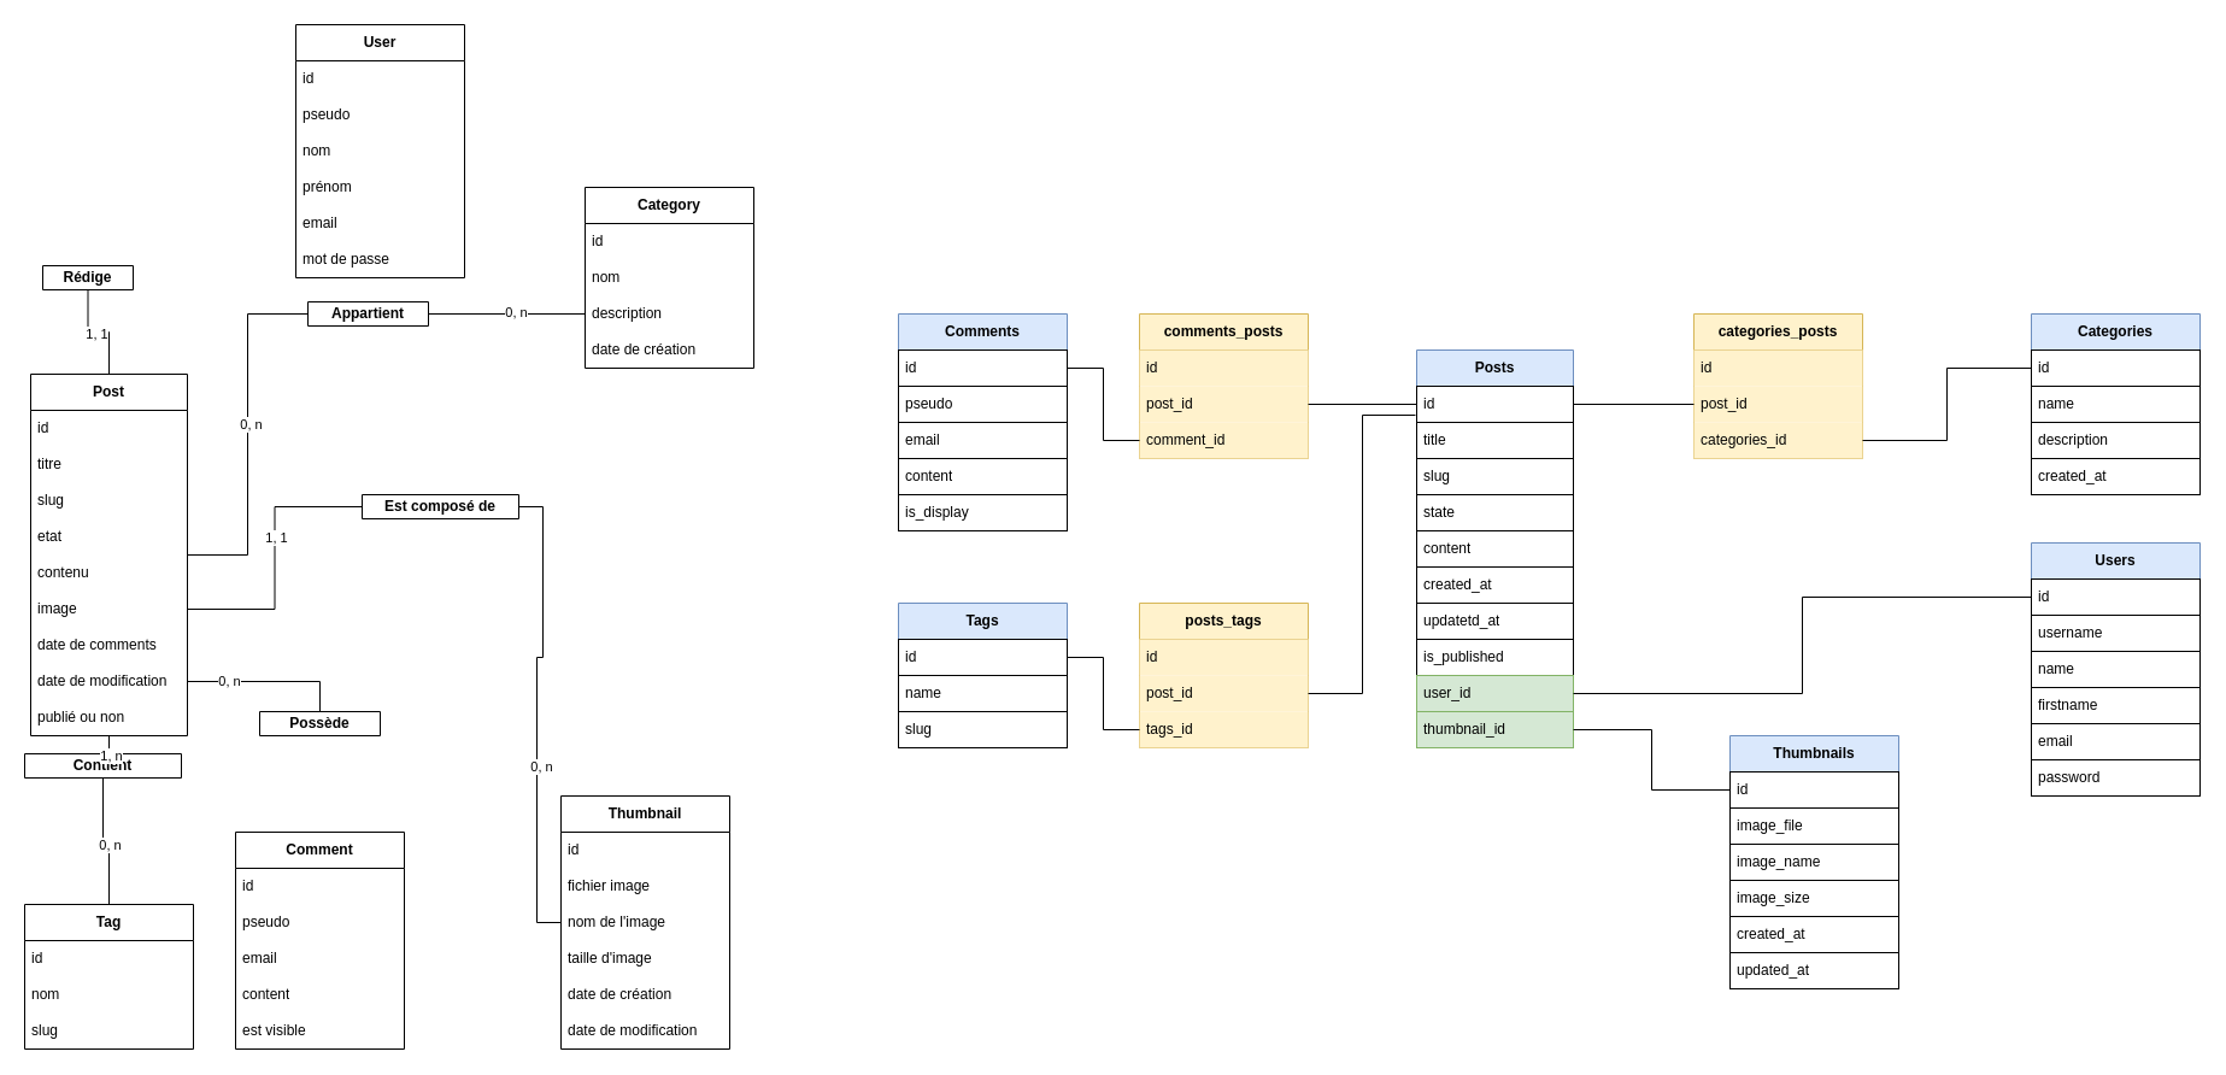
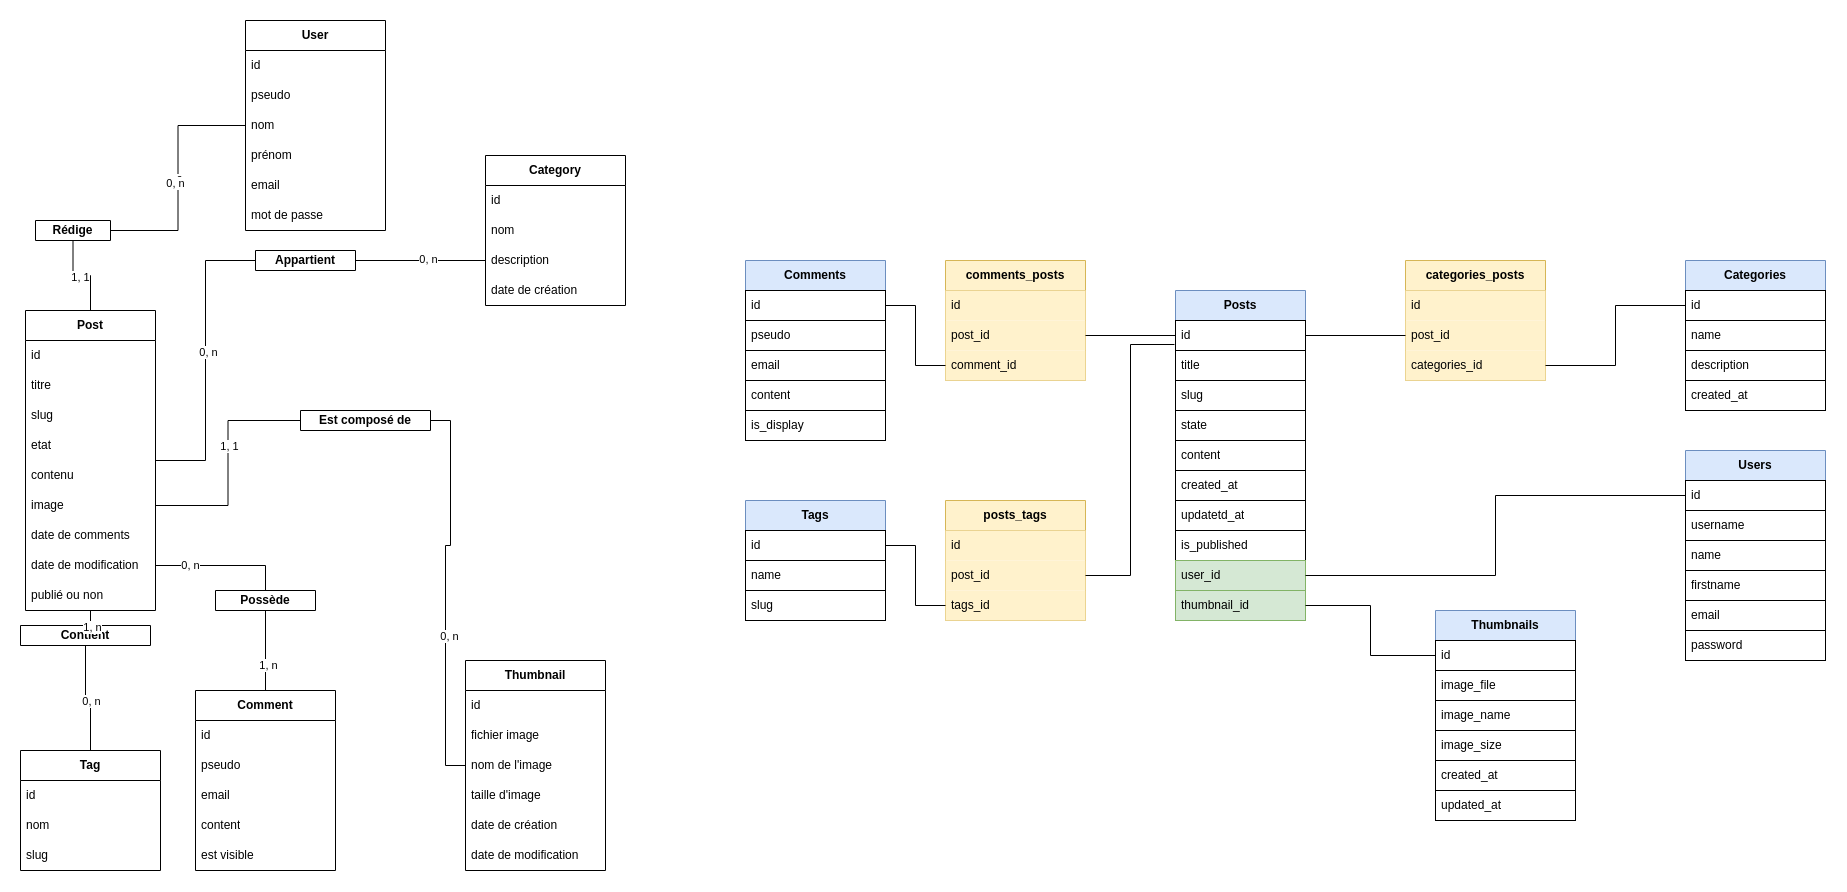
+ <mxCell id="22" style="edgeStyle=orthogonalEdgeStyle;rounded=0;orthogonalLoop=1;jettySize=auto;html=1;entryX=1;entryY=0.5;entryDx=0;entryDy=0;strokeColor=default;endArrow=none;endFill=0;" edge="1" parent="1" source="25" target="6"><mxGeometry relative="1" as="geometry" /></mxCell>
+ <mxCell id="23" value="0" style="edgeLabel;html=1;align=center;verticalAlign=middle;resizable=0;points=[];" vertex="1" connectable="0" parent="22"><mxGeometry x="0.014" y="1" relative="1" as="geometry"><mxPoint as="offset" /></mxGeometry></mxCell>
+ <mxCell id="24" value="0, n" style="edgeLabel;html=1;align=center;verticalAlign=middle;resizable=0;points=[];" vertex="1" connectable="0" parent="22"><mxGeometry x="0.043" y="-3" relative="1" as="geometry"><mxPoint as="offset" /></mxGeometry></mxCell>
+ <mxCell id="38" style="edgeStyle=orthogonalEdgeStyle;rounded=0;orthogonalLoop=1;jettySize=auto;html=1;entryX=0.5;entryY=1;entryDx=0;entryDy=0;strokeColor=default;endArrow=none;endFill=0;" edge="1" parent="1" source="40" target="7"><mxGeometry relative="1" as="geometry" /></mxCell>
+ <mxCell id="39" value="1, n" style="edgeLabel;html=1;align=center;verticalAlign=middle;resizable=0;points=[];" vertex="1" connectable="0" parent="38"><mxGeometry x="-0.341" y="-2" relative="1" as="geometry"><mxPoint as="offset" /></mxGeometry></mxCell>
